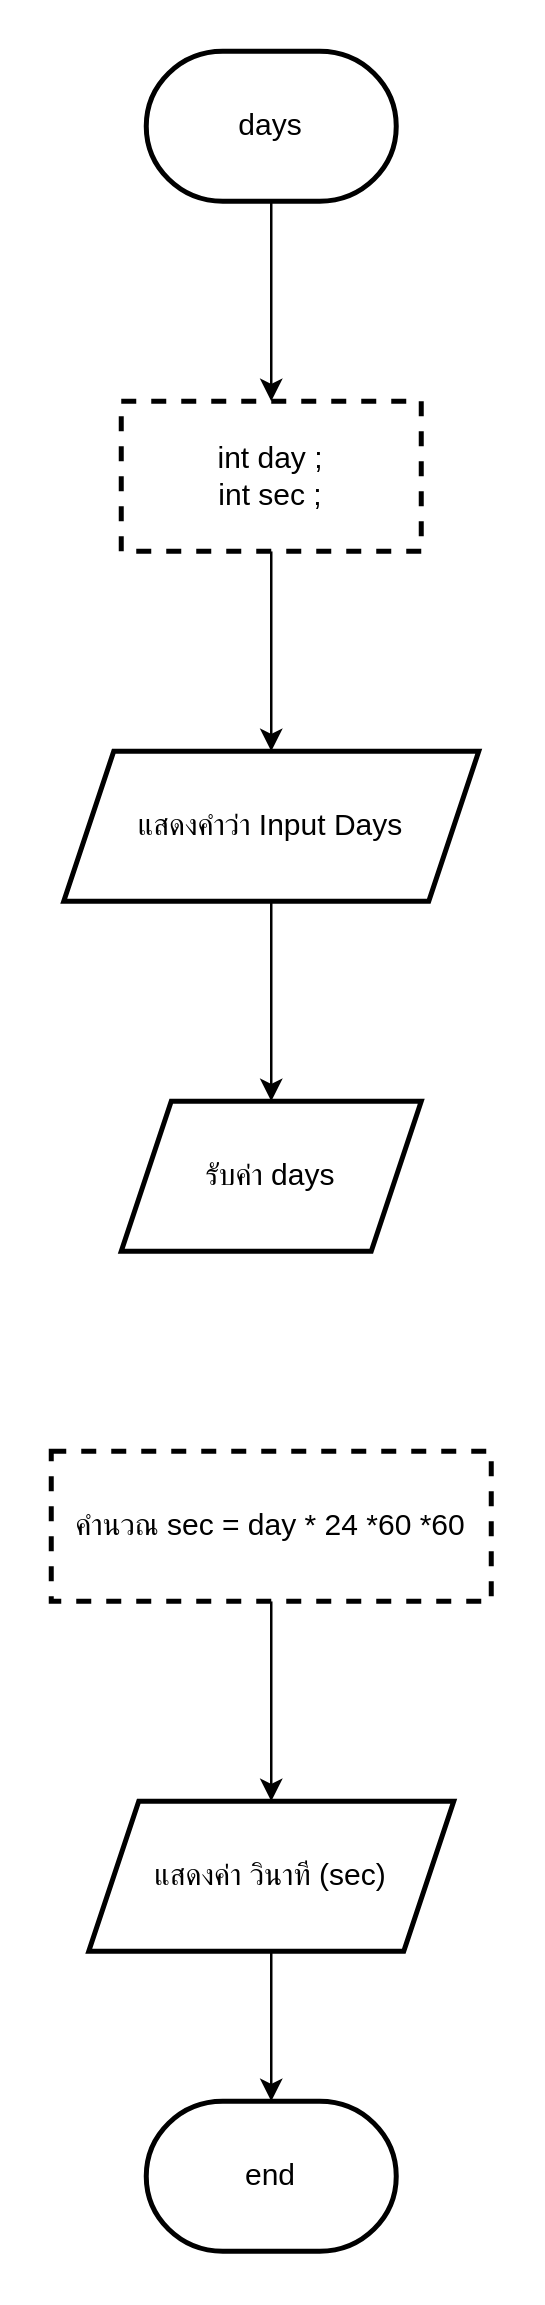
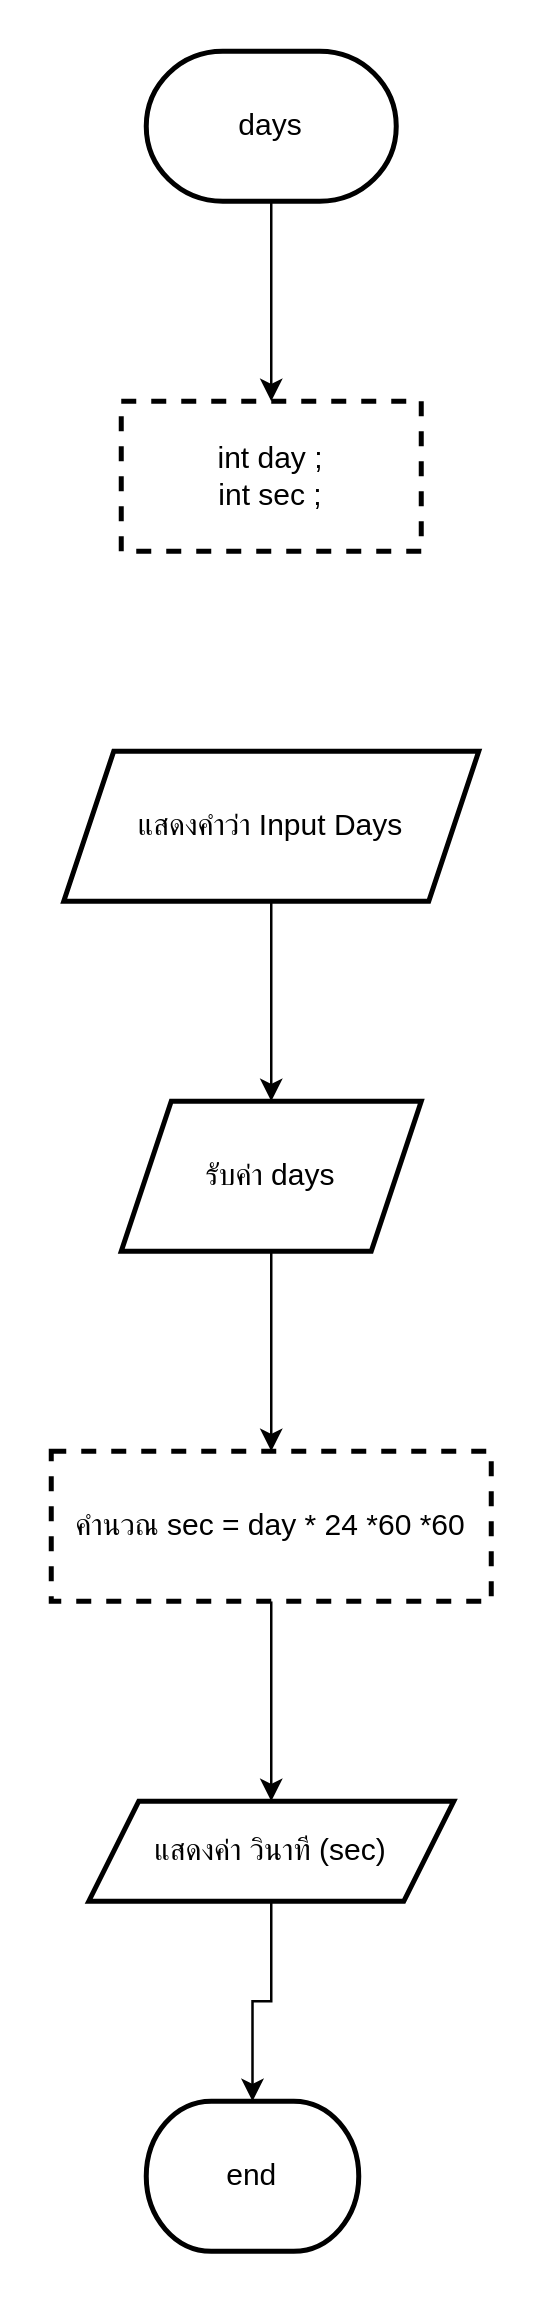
- <mxCell id="4" value="" style="edgeStyle=orthogonalEdgeStyle;rounded=0;orthogonalLoop=1;jettySize=auto;html=1;" edge="1" parent="1" source="5" target="7"><mxGeometry relative="1" as="geometry" /></mxCell>
+ <mxCell id="8" value="" style="edgeStyle=orthogonalEdgeStyle;rounded=0;orthogonalLoop=1;jettySize=auto;html=1;" edge="1" parent="1" source="9" target="11"><mxGeometry relative="1" as="geometry" /></mxCell>
- <mxCell id="13" value="แสดงค่า วินาที (sec)" style="shape=parallelogram;perimeter=parallelogramPerimeter;whiteSpace=wrap;html=1;fixedSize=1;strokeWidth=2;" vertex="1" parent="1"><mxGeometry x="35" y="720" width="146" height="60" as="geometry" /></mxCell>
+ <mxCell id="13" value="แสดงค่า วินาที (sec)" style="shape=parallelogram;perimeter=parallelogramPerimeter;whiteSpace=wrap;html=1;fixedSize=1;strokeWidth=2;" vertex="1" parent="1"><mxGeometry x="35" y="720" width="146" height="40" as="geometry" /></mxCell>
- <mxCell id="14" value="end" style="strokeWidth=2;html=1;shape=mxgraph.flowchart.terminator;whiteSpace=wrap;" vertex="1" parent="1"><mxGeometry x="58" y="840" width="100" height="60" as="geometry" /></mxCell>
+ <mxCell id="14" value="end" style="strokeWidth=2;html=1;shape=mxgraph.flowchart.terminator;whiteSpace=wrap;" vertex="1" parent="1"><mxGeometry x="58" y="840" width="85" height="60" as="geometry" /></mxCell>
